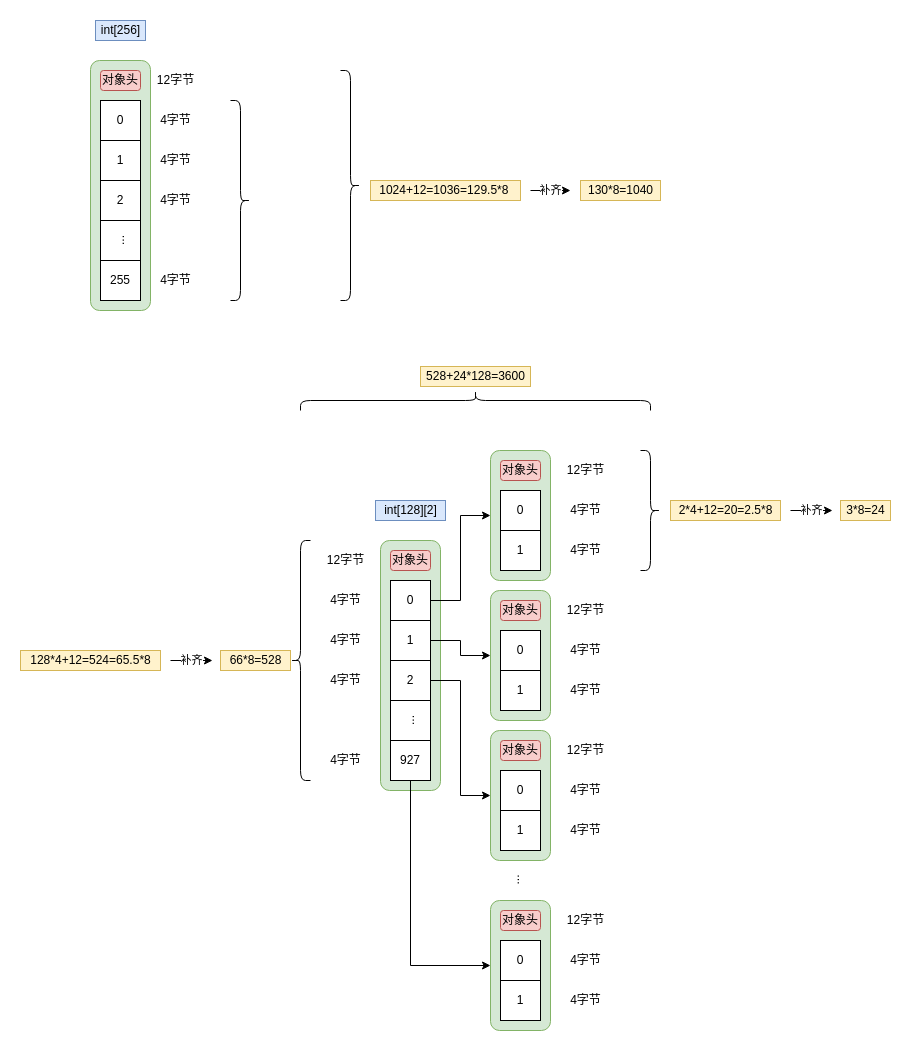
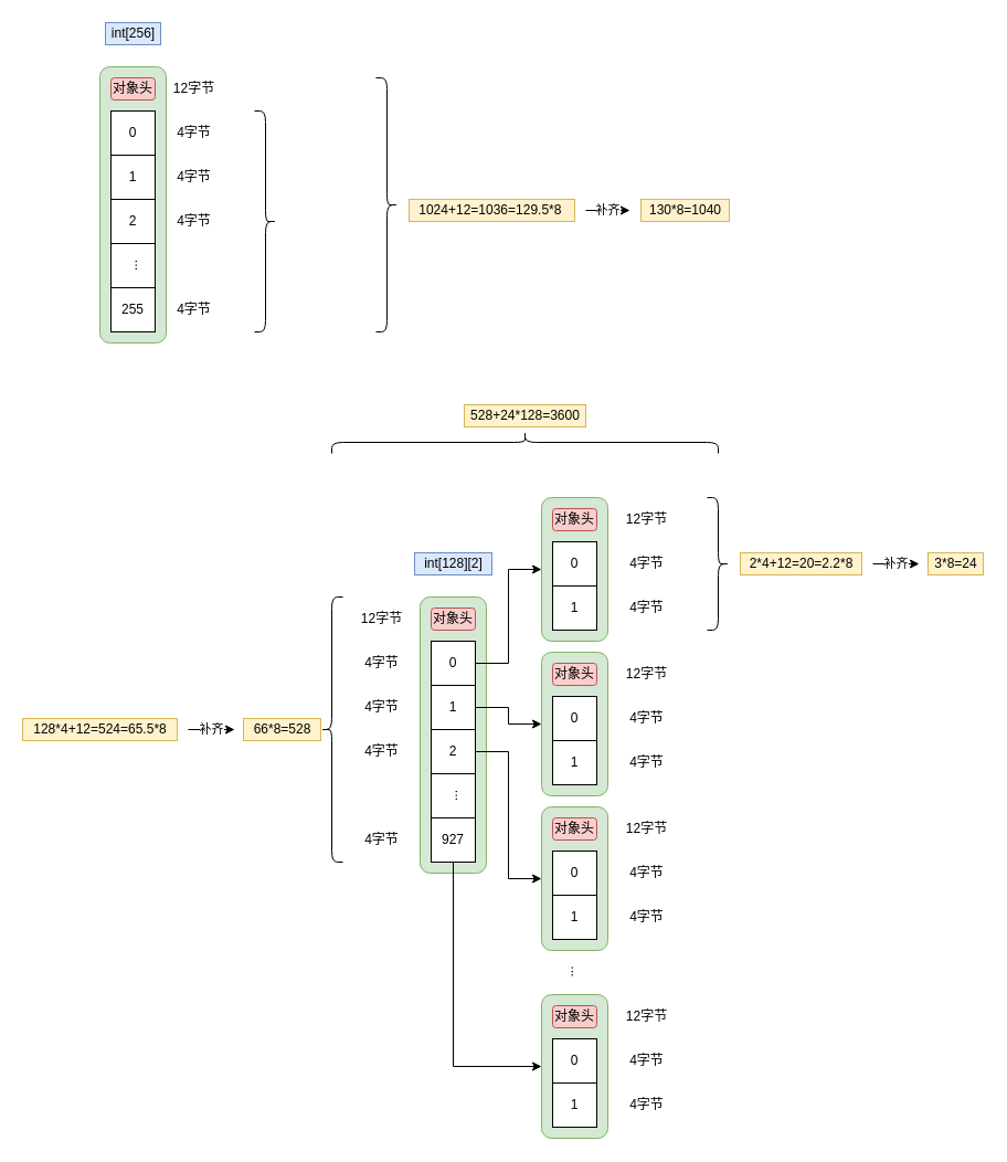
- <mxCell id="70" value="2*4+12=20=2.5*8" style="text;html=1;align=center;verticalAlign=middle;resizable=0;points=[];;autosize=1;fillColor=#fff2cc;strokeColor=#d6b656;" parent="1" vertex="1"><mxGeometry x="670" y="500" width="110" height="20" as="geometry" /></mxCell>
+ <mxCell id="70" value="2*4+12=20=2.2*8" style="text;html=1;align=center;verticalAlign=middle;resizable=0;points=[];;autosize=1;fillColor=#fff2cc;strokeColor=#d6b656;" parent="1" vertex="1"><mxGeometry x="670" y="500" width="110" height="20" as="geometry" /></mxCell>
